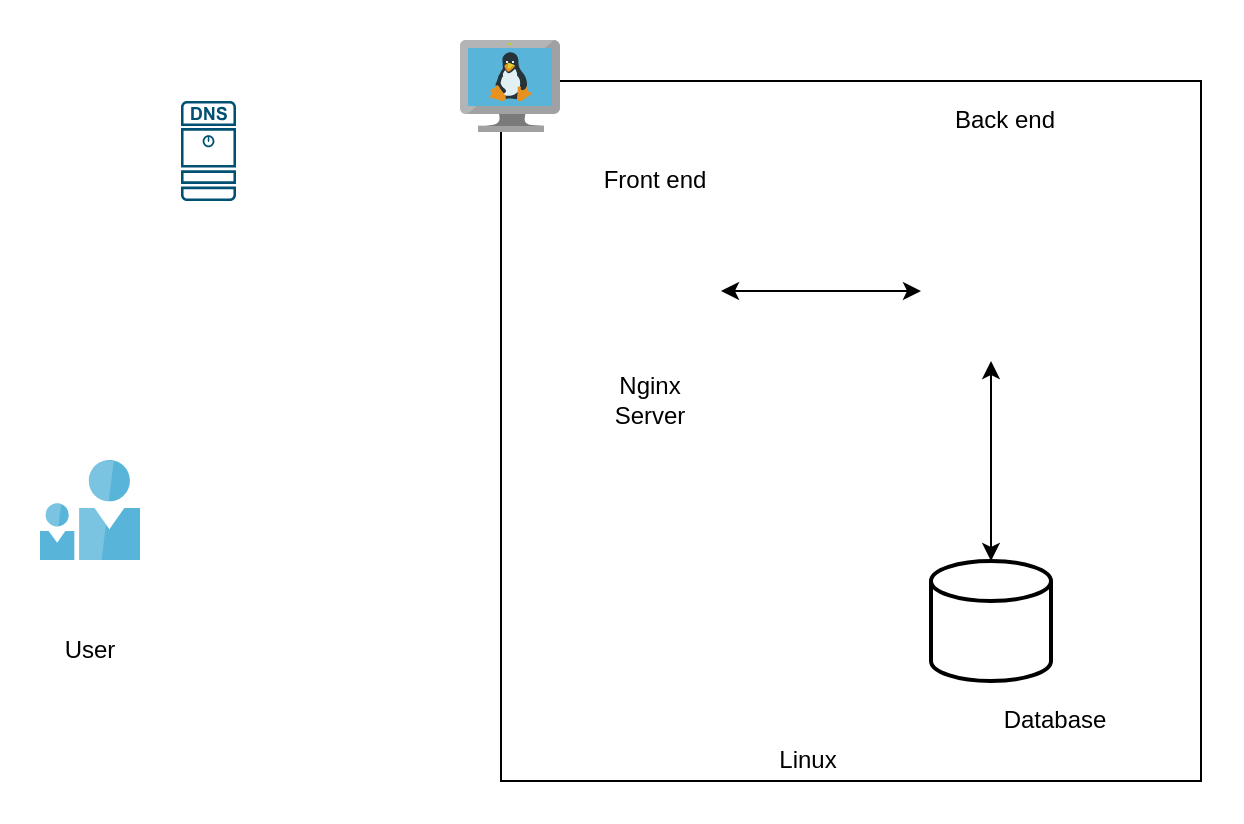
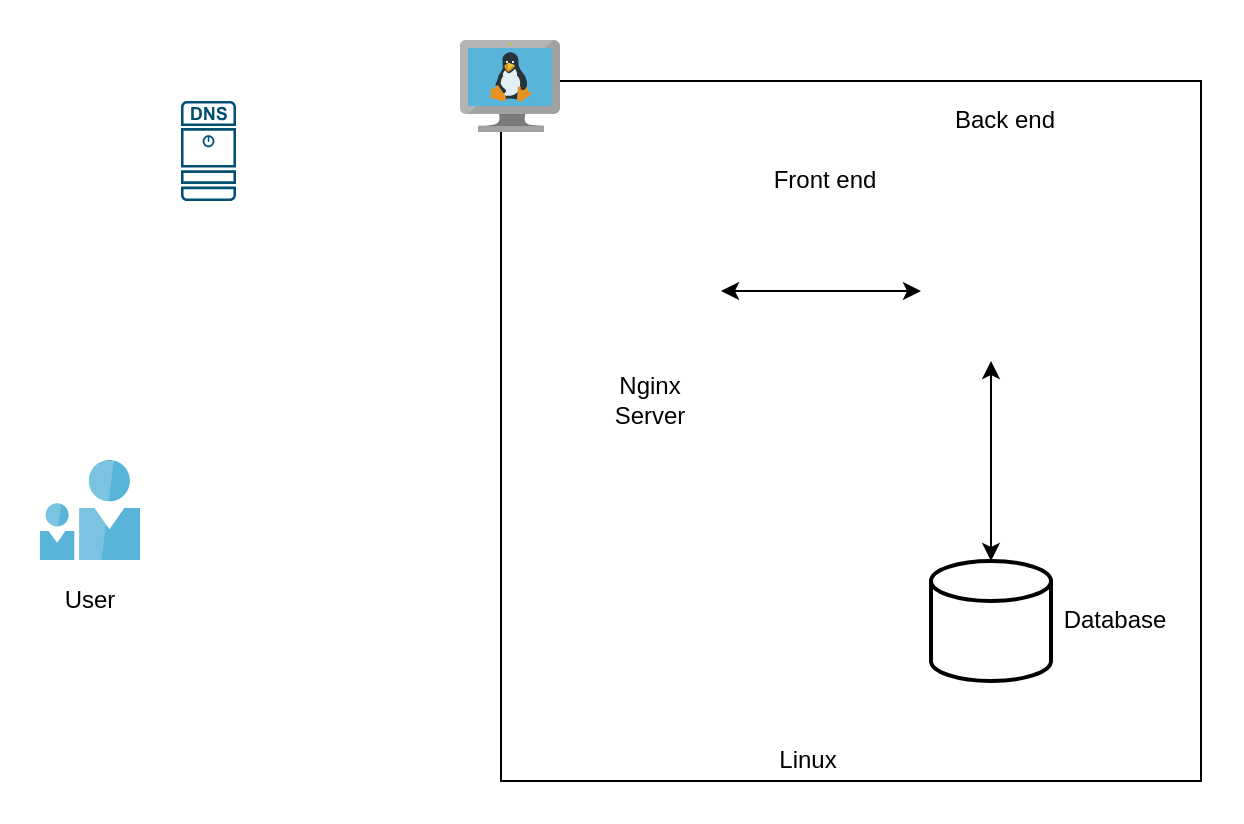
- <mxCell id="12" value="Front end" style="text;html=1;strokeColor=none;fillColor=none;align=center;verticalAlign=middle;whiteSpace=wrap;rounded=0;" vertex="1" parent="2"><mxGeometry x="65" y="60" width="65" height="20" as="geometry" /></mxCell>
+ <mxCell id="12" value="Front end" style="text;html=1;strokeColor=none;fillColor=none;align=center;verticalAlign=middle;whiteSpace=wrap;rounded=0;" vertex="1" parent="2"><mxGeometry x="150" y="60" width="65" height="20" as="geometry" /></mxCell>
- <mxCell id="16" value="User" style="text;html=1;strokeColor=none;fillColor=none;align=center;verticalAlign=middle;whiteSpace=wrap;rounded=0;" vertex="1" parent="1"><mxGeometry x="25" y="315" width="40" height="20" as="geometry" /></mxCell>
+ <mxCell id="16" value="User" style="text;html=1;strokeColor=none;fillColor=none;align=center;verticalAlign=middle;whiteSpace=wrap;rounded=0;" vertex="1" parent="1"><mxGeometry x="25" y="290" width="40" height="20" as="geometry" /></mxCell>
- <mxCell id="14" value="Database" style="text;html=1;strokeColor=none;fillColor=none;align=center;verticalAlign=middle;whiteSpace=wrap;rounded=0;" vertex="1" parent="2"><mxGeometry x="265" y="330" width="65" height="20" as="geometry" /></mxCell>
+ <mxCell id="14" value="Database" style="text;html=1;strokeColor=none;fillColor=none;align=center;verticalAlign=middle;whiteSpace=wrap;rounded=0;" vertex="1" parent="2"><mxGeometry x="295" y="280" width="65" height="20" as="geometry" /></mxCell>
